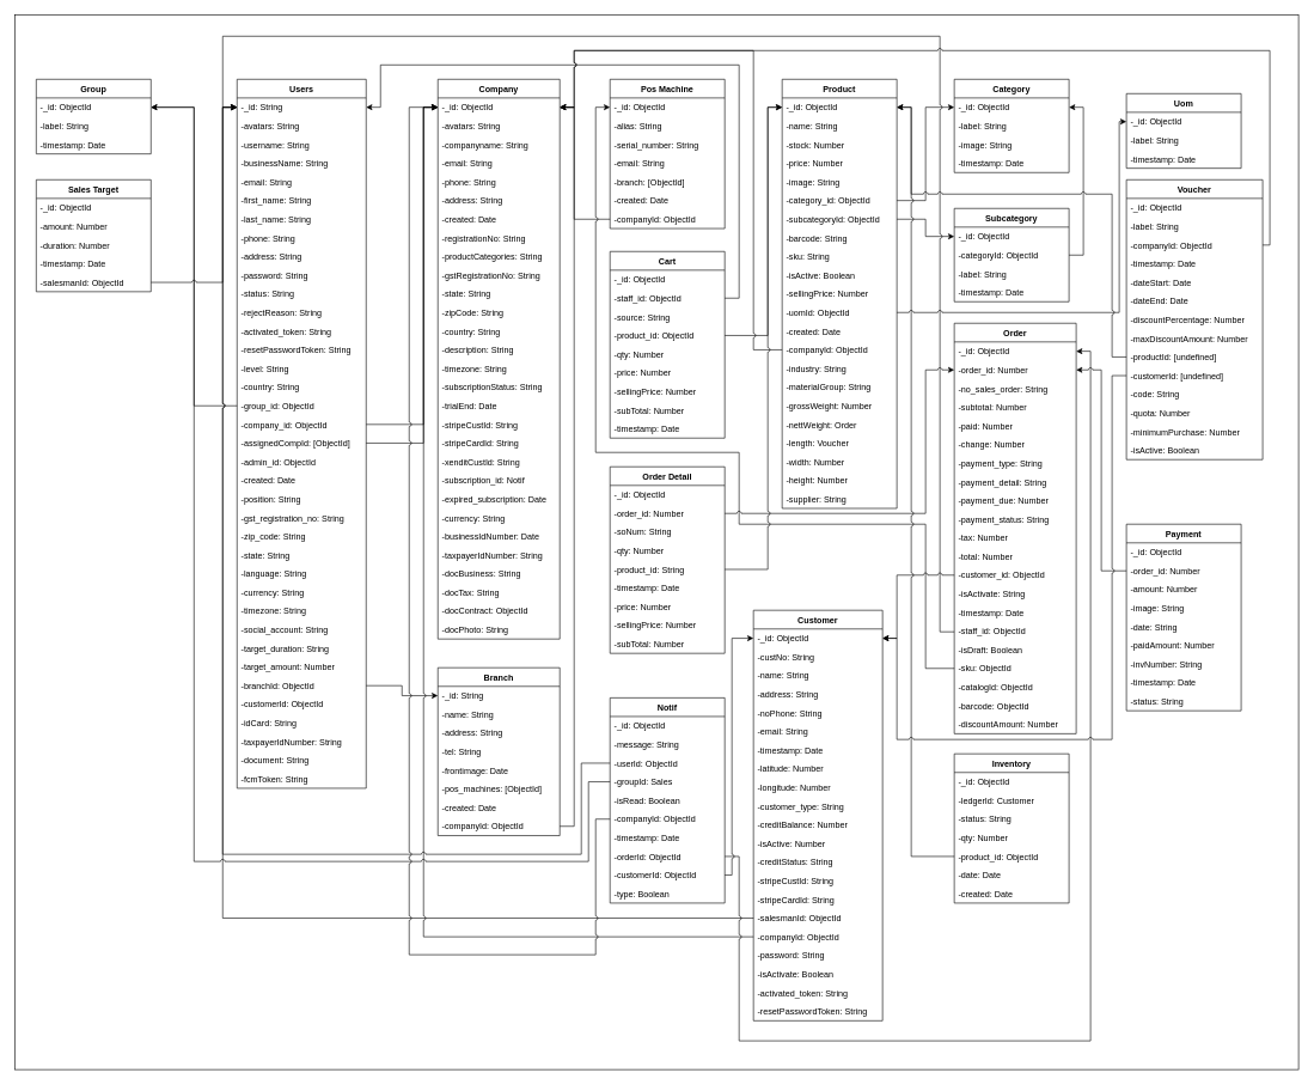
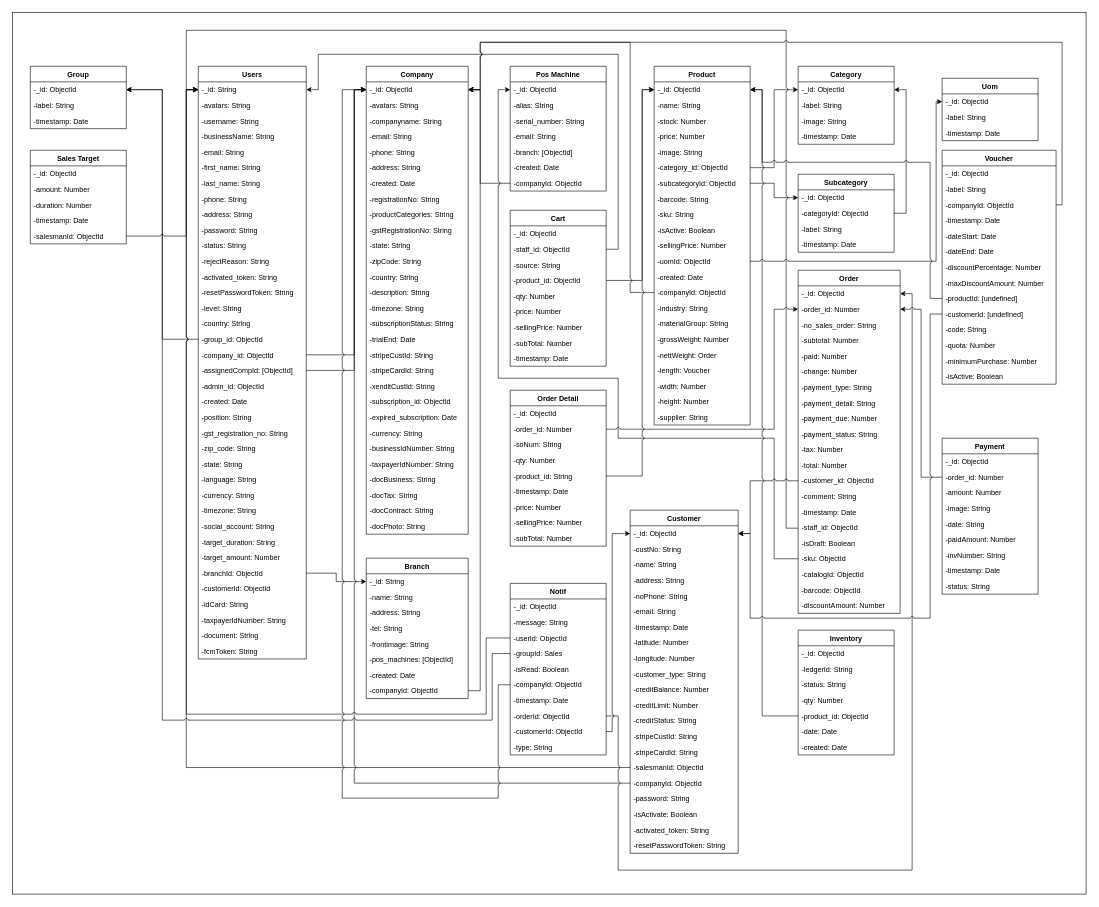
- <mxCell id="28" value="-subscription_id: Notif" style="text;strokeColor=none;fillColor=none;align=left;verticalAlign=top;spacingLeft=4;spacingRight=4;overflow=hidden;rotatable=0;points=[[0,0.5],[1,0.5]];portConstraint=eastwest;" vertex="1" parent="7"><mxGeometry y="546" width="170" height="26" as="geometry" /></mxCell>
+ <mxCell id="28" value="-subscription_id: ObjectId" style="text;strokeColor=none;fillColor=none;align=left;verticalAlign=top;spacingLeft=4;spacingRight=4;overflow=hidden;rotatable=0;points=[[0,0.5],[1,0.5]];portConstraint=eastwest;" vertex="1" parent="7"><mxGeometry y="546" width="170" height="26" as="geometry" /></mxCell>
- <mxCell id="31" value="-businessIdNumber: Date" style="text;strokeColor=none;fillColor=none;align=left;verticalAlign=top;spacingLeft=4;spacingRight=4;overflow=hidden;rotatable=0;points=[[0,0.5],[1,0.5]];portConstraint=eastwest;" vertex="1" parent="7"><mxGeometry y="624" width="170" height="26" as="geometry" /></mxCell>
+ <mxCell id="31" value="-businessIdNumber: String" style="text;strokeColor=none;fillColor=none;align=left;verticalAlign=top;spacingLeft=4;spacingRight=4;overflow=hidden;rotatable=0;points=[[0,0.5],[1,0.5]];portConstraint=eastwest;" vertex="1" parent="7"><mxGeometry y="624" width="170" height="26" as="geometry" /></mxCell>
- <mxCell id="161" value="-isActivate: String" style="text;strokeColor=none;fillColor=none;align=left;verticalAlign=top;spacingLeft=4;spacingRight=4;overflow=hidden;rotatable=0;points=[[0,0.5],[1,0.5]];portConstraint=eastwest;" vertex="1" parent="147"><mxGeometry y="364" width="170" height="26" as="geometry" /></mxCell>
+ <mxCell id="161" value="-comment: String" style="text;strokeColor=none;fillColor=none;align=left;verticalAlign=top;spacingLeft=4;spacingRight=4;overflow=hidden;rotatable=0;points=[[0,0.5],[1,0.5]];portConstraint=eastwest;" vertex="1" parent="147"><mxGeometry y="364" width="170" height="26" as="geometry" /></mxCell>
- <mxCell id="35" value="-docContract: ObjectId" style="text;strokeColor=none;fillColor=none;align=left;verticalAlign=top;spacingLeft=4;spacingRight=4;overflow=hidden;rotatable=0;points=[[0,0.5],[1,0.5]];portConstraint=eastwest;" vertex="1" parent="7"><mxGeometry y="728" width="170" height="26" as="geometry" /></mxCell>
+ <mxCell id="35" value="-docContract: String" style="text;strokeColor=none;fillColor=none;align=left;verticalAlign=top;spacingLeft=4;spacingRight=4;overflow=hidden;rotatable=0;points=[[0,0.5],[1,0.5]];portConstraint=eastwest;" vertex="1" parent="7"><mxGeometry y="728" width="170" height="26" as="geometry" /></mxCell>
- <mxCell id="83" value="-frontimage: Date" style="text;strokeColor=none;fillColor=none;align=left;verticalAlign=top;spacingLeft=4;spacingRight=4;overflow=hidden;rotatable=0;points=[[0,0.5],[1,0.5]];portConstraint=eastwest;" vertex="1" parent="78"><mxGeometry y="130" width="170" height="26" as="geometry" /></mxCell>
+ <mxCell id="83" value="-frontimage: String" style="text;strokeColor=none;fillColor=none;align=left;verticalAlign=top;spacingLeft=4;spacingRight=4;overflow=hidden;rotatable=0;points=[[0,0.5],[1,0.5]];portConstraint=eastwest;" vertex="1" parent="78"><mxGeometry y="130" width="170" height="26" as="geometry" /></mxCell>
- <mxCell id="210" value="-ledgerId: Customer" style="text;strokeColor=none;fillColor=none;align=left;verticalAlign=top;spacingLeft=4;spacingRight=4;overflow=hidden;rotatable=0;points=[[0,0.5],[1,0.5]];portConstraint=eastwest;" vertex="1" parent="208"><mxGeometry y="52" width="160" height="26" as="geometry" /></mxCell>
+ <mxCell id="210" value="-ledgerId: String" style="text;strokeColor=none;fillColor=none;align=left;verticalAlign=top;spacingLeft=4;spacingRight=4;overflow=hidden;rotatable=0;points=[[0,0.5],[1,0.5]];portConstraint=eastwest;" vertex="1" parent="208"><mxGeometry y="52" width="160" height="26" as="geometry" /></mxCell>
- <mxCell id="195" value="-isActive: Number" style="text;strokeColor=none;fillColor=none;align=left;verticalAlign=top;spacingLeft=4;spacingRight=4;overflow=hidden;rotatable=0;points=[[0,0.5],[1,0.5]];portConstraint=eastwest;" vertex="1" parent="183"><mxGeometry y="312" width="180" height="26" as="geometry" /></mxCell>
+ <mxCell id="195" value="-creditLimit: Number" style="text;strokeColor=none;fillColor=none;align=left;verticalAlign=top;spacingLeft=4;spacingRight=4;overflow=hidden;rotatable=0;points=[[0,0.5],[1,0.5]];portConstraint=eastwest;" vertex="1" parent="183"><mxGeometry y="312" width="180" height="26" as="geometry" /></mxCell>
- <mxCell id="227" value="-type: Boolean" style="text;strokeColor=none;fillColor=none;align=left;verticalAlign=top;spacingLeft=4;spacingRight=4;overflow=hidden;rotatable=0;points=[[0,0.5],[1,0.5]];portConstraint=eastwest;" vertex="1" parent="217"><mxGeometry y="260" width="160" height="26" as="geometry" /></mxCell>
+ <mxCell id="227" value="-type: String" style="text;strokeColor=none;fillColor=none;align=left;verticalAlign=top;spacingLeft=4;spacingRight=4;overflow=hidden;rotatable=0;points=[[0,0.5],[1,0.5]];portConstraint=eastwest;" vertex="1" parent="217"><mxGeometry y="260" width="160" height="26" as="geometry" /></mxCell>
